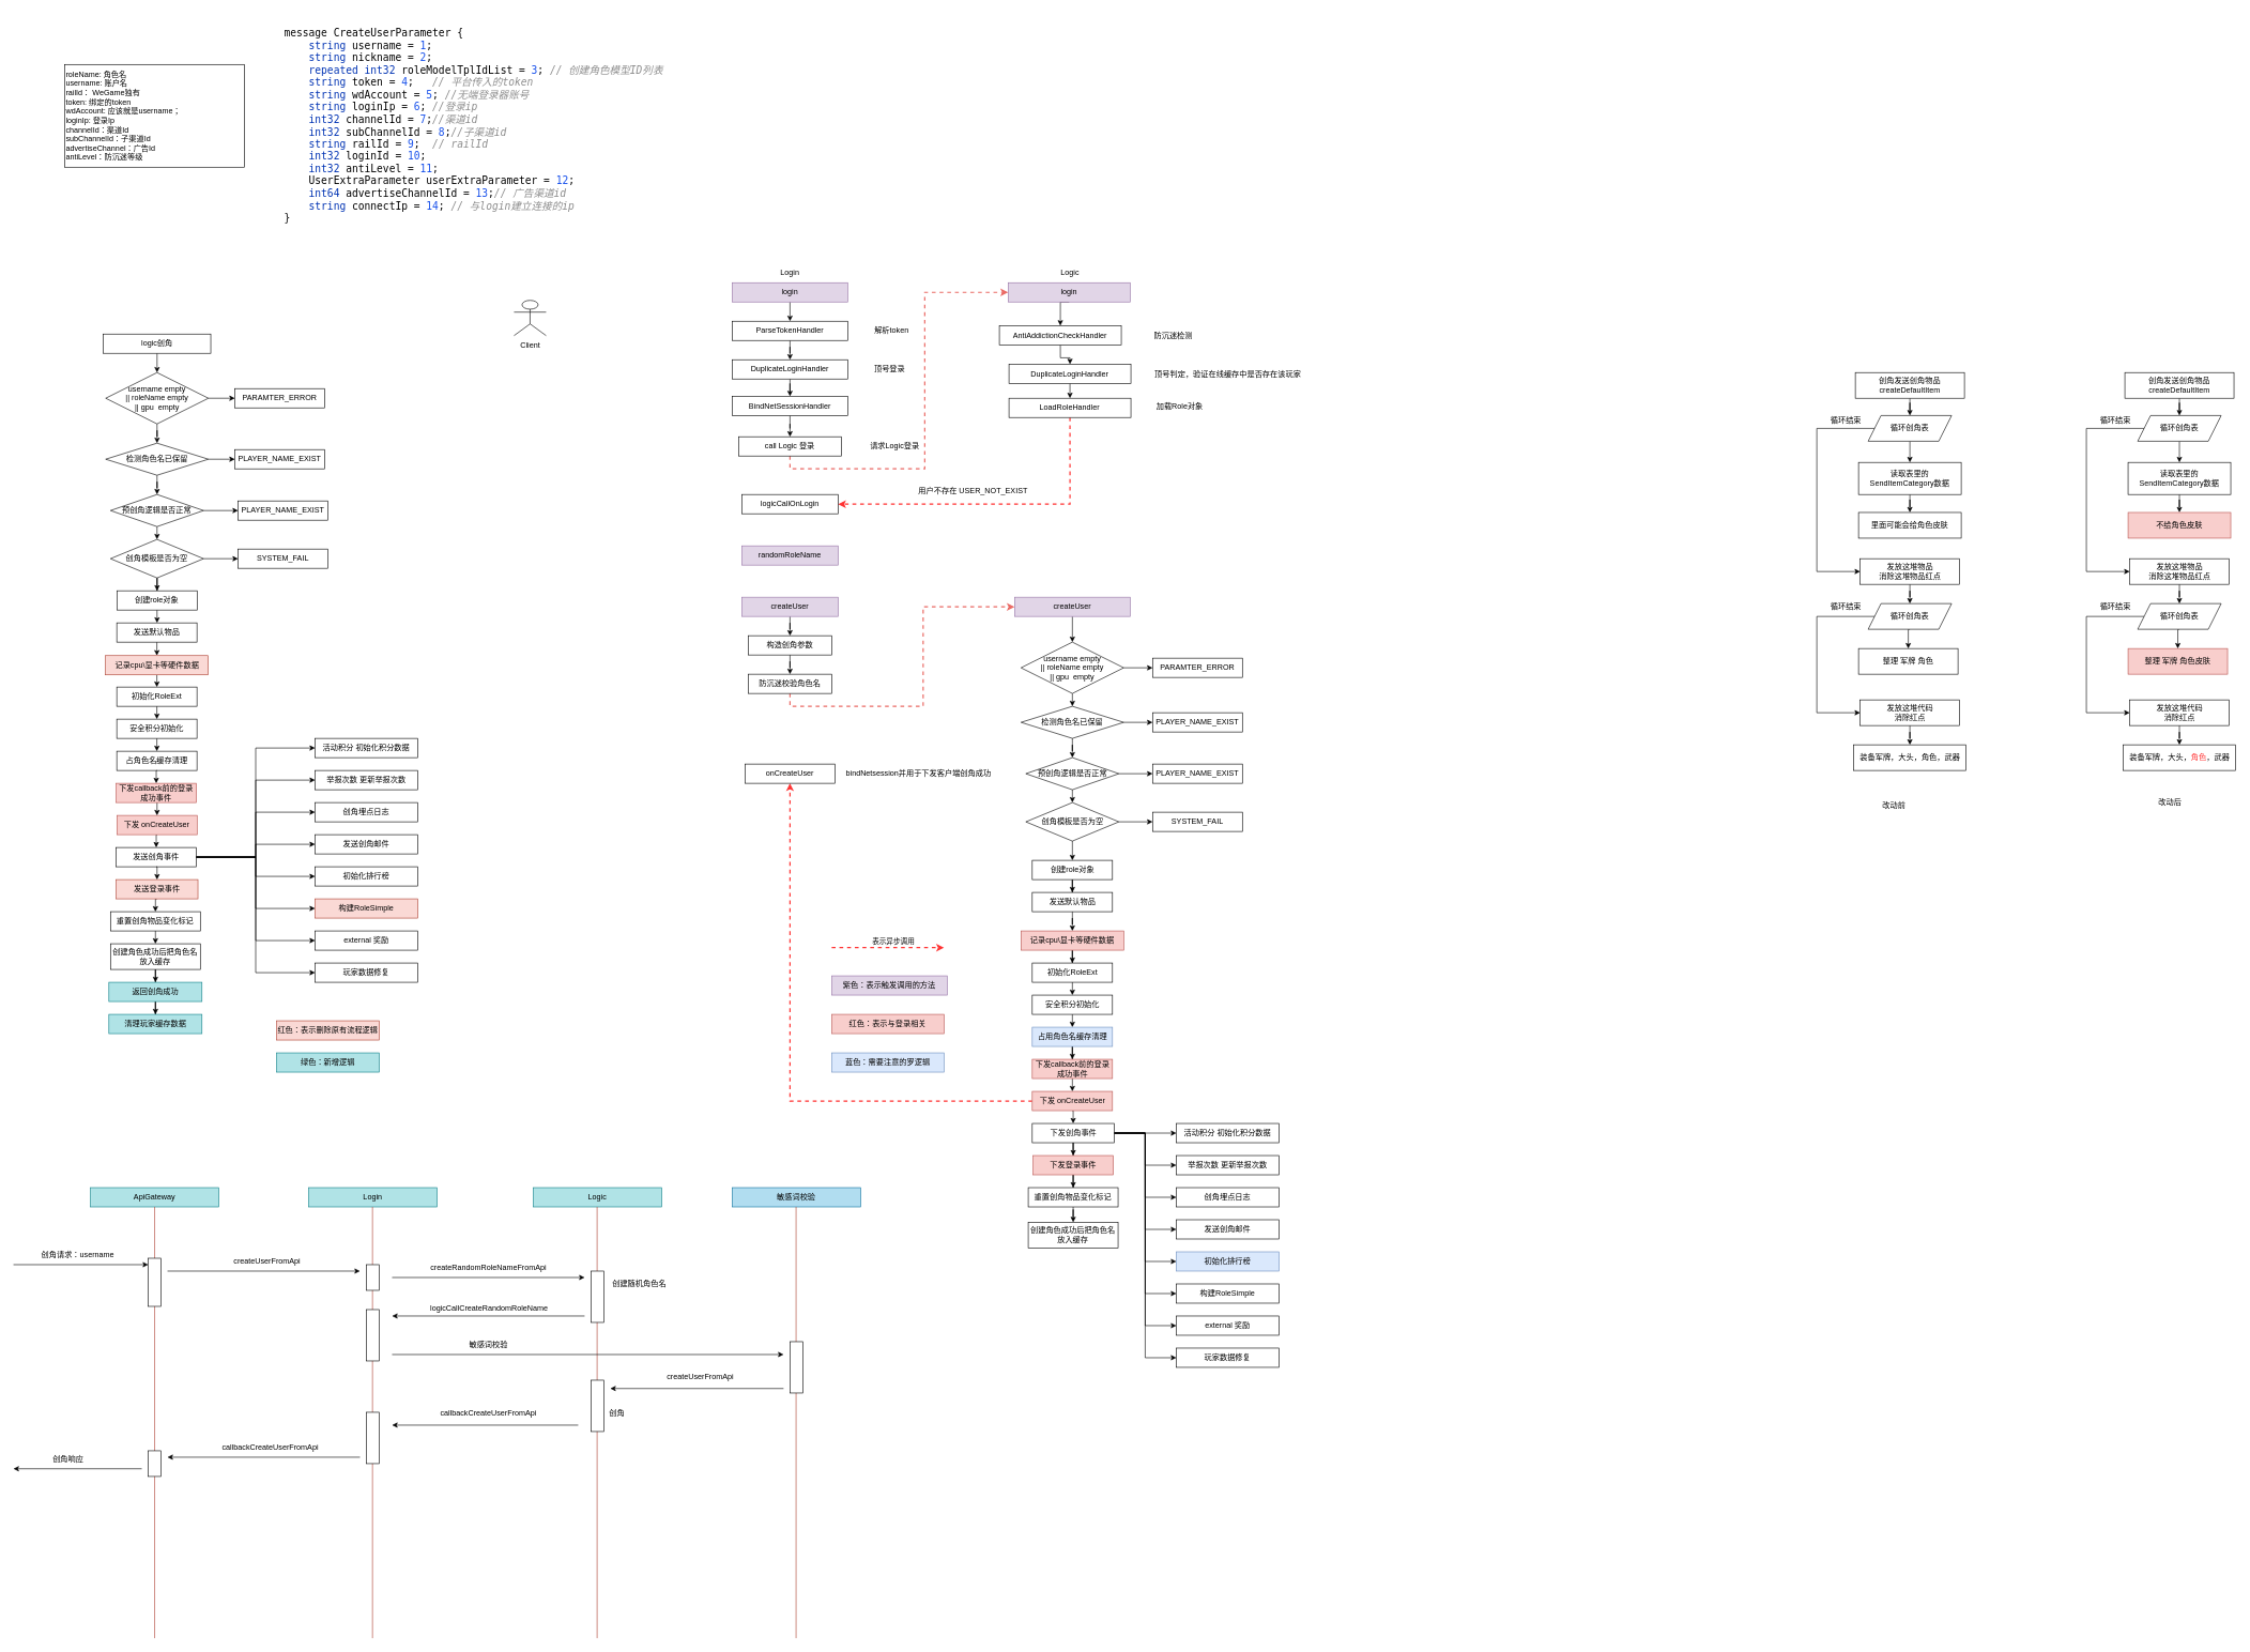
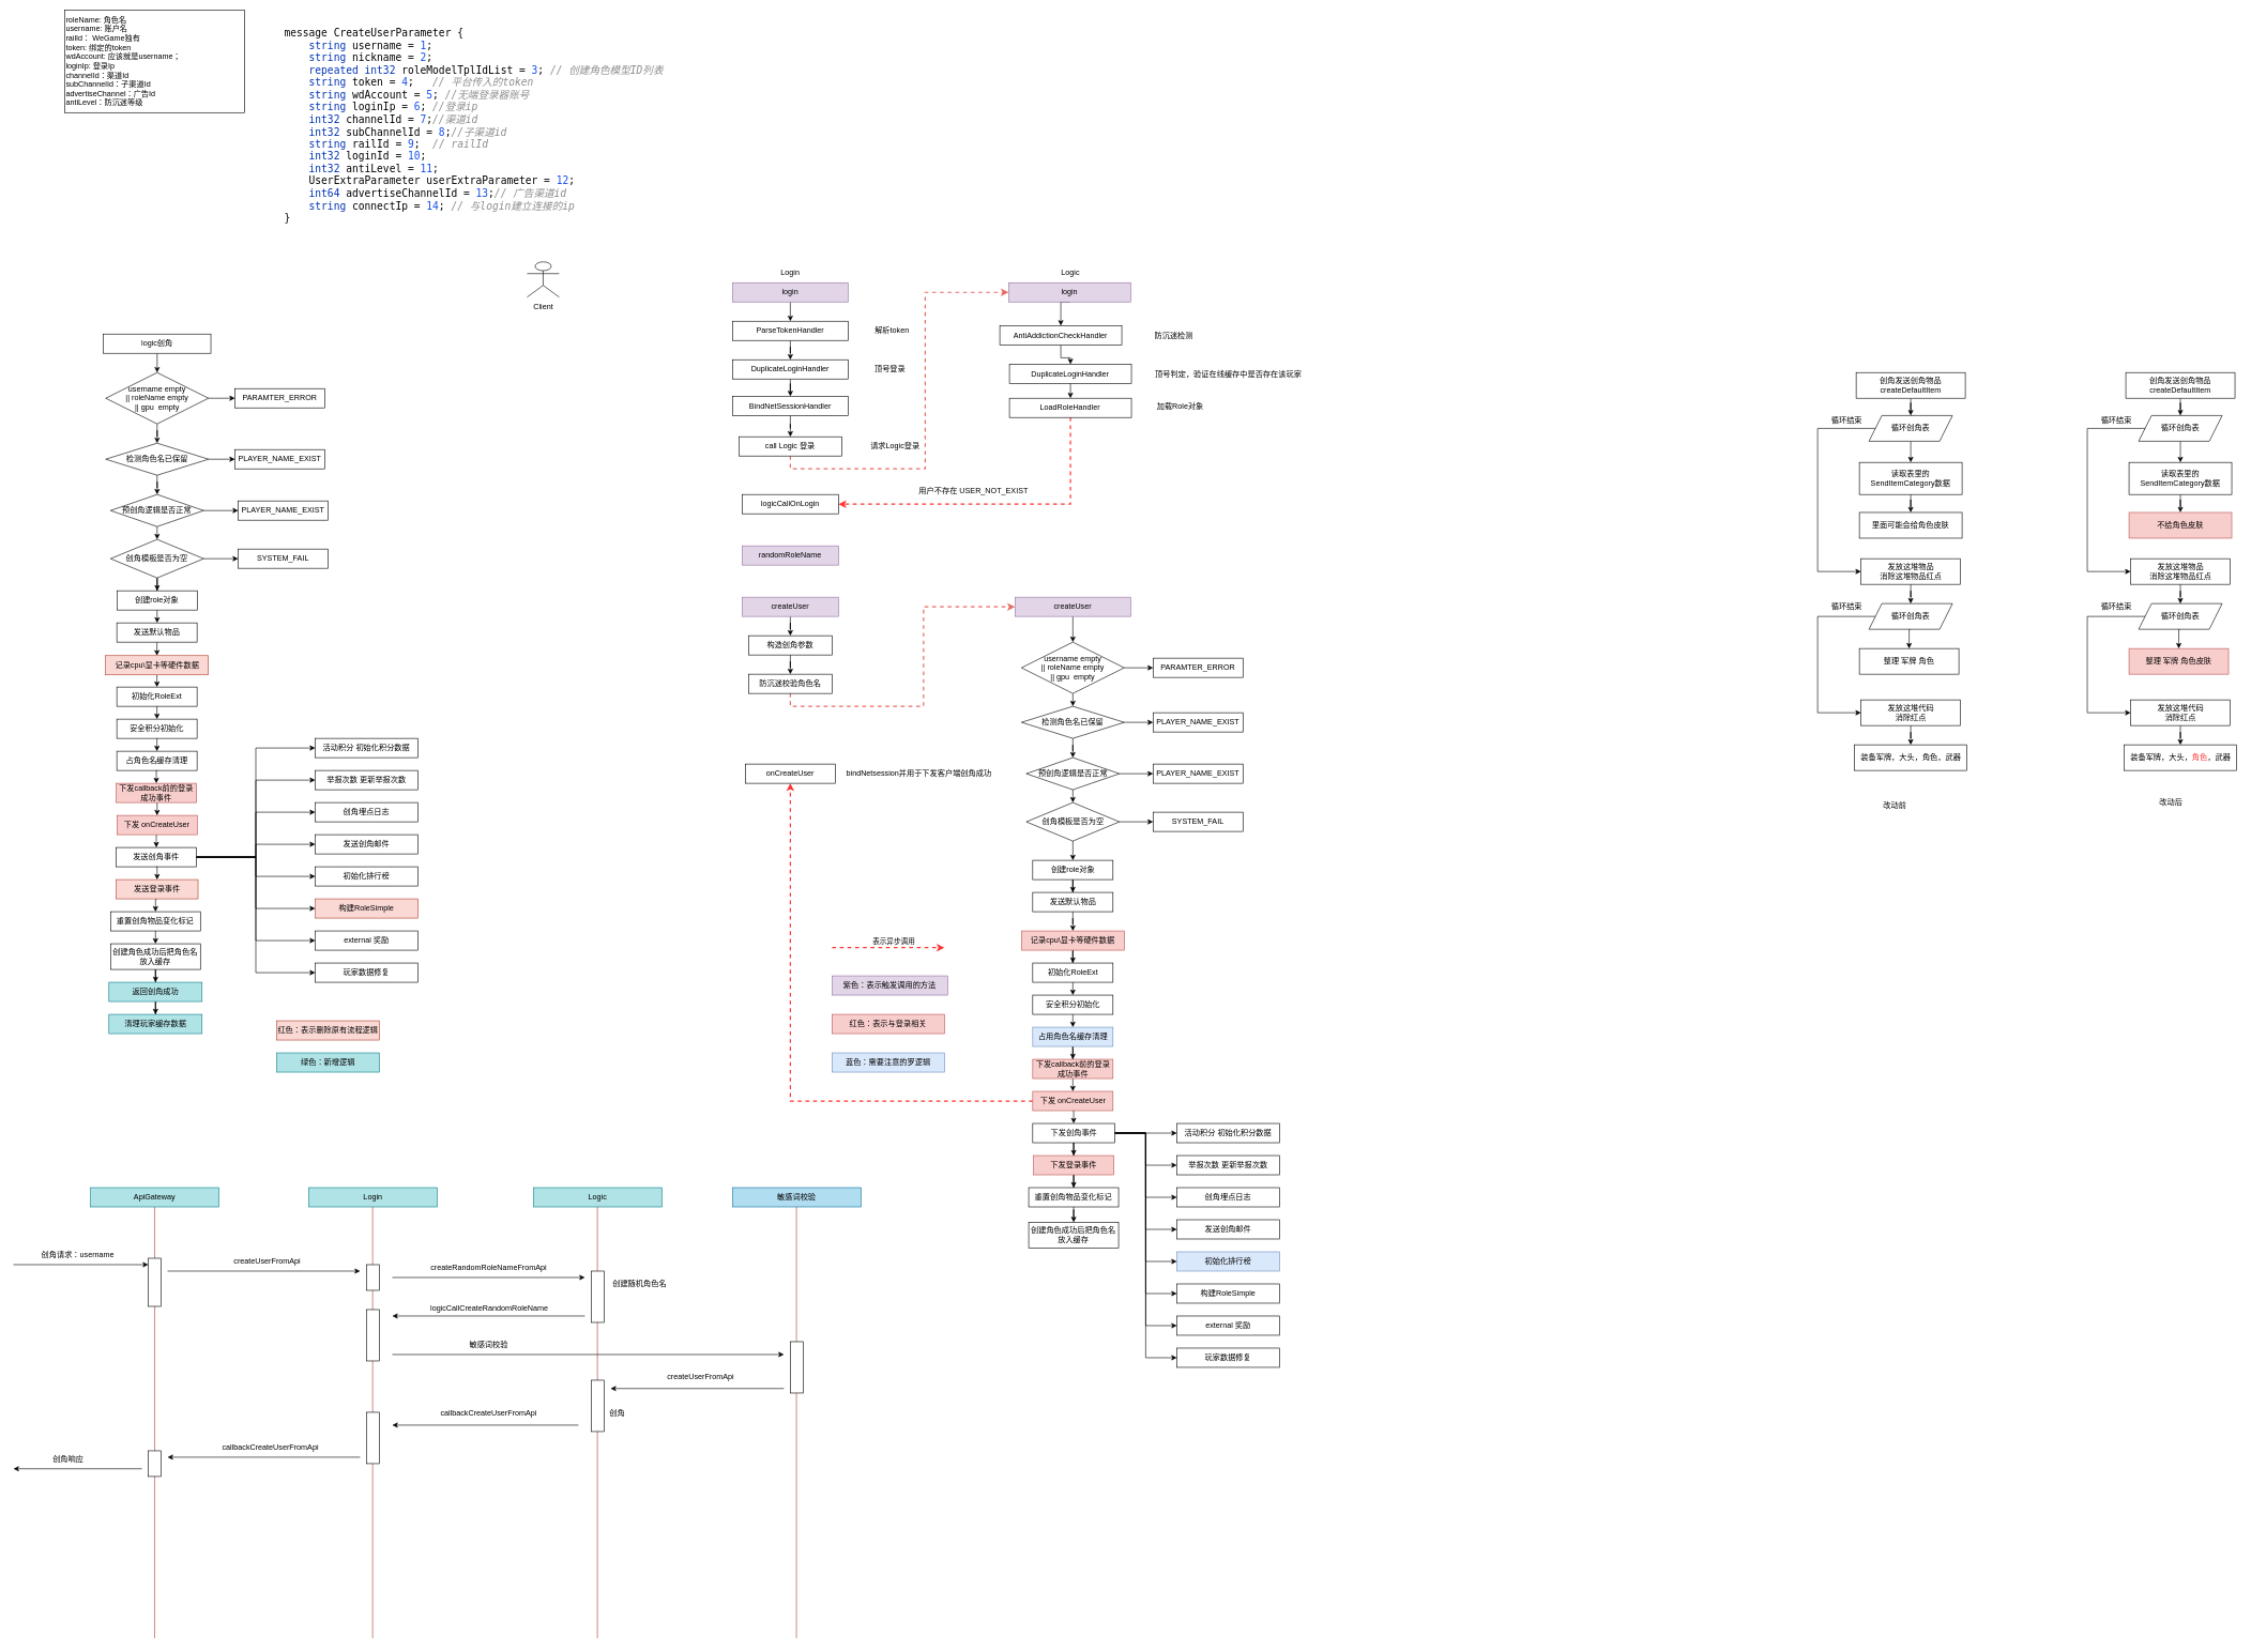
- <mxCell id="2" value="roleName: 角色名&lt;br&gt;username: 账户名&lt;br&gt;railId： WeGame独有&lt;br&gt;token: 绑定的token&lt;br&gt;wdAccount: 应该就是username；&lt;br&gt;loginIp: 登录Ip&lt;br&gt;channelId：渠道Id&lt;br&gt;subChannelId：子渠道Id&lt;br&gt;advertiseChannel：广告Id&lt;br&gt;antiLevel：防沉迷等级&lt;br&gt;" style="rounded=0;whiteSpace=wrap;html=1;align=left;" parent="1" vertex="1"><mxGeometry x="100" y="100" width="280" height="160" as="geometry" /></mxCell>
+ <mxCell id="2" value="roleName: 角色名&lt;br&gt;username: 账户名&lt;br&gt;railId： WeGame独有&lt;br&gt;token: 绑定的token&lt;br&gt;wdAccount: 应该就是username；&lt;br&gt;loginIp: 登录Ip&lt;br&gt;channelId：渠道Id&lt;br&gt;subChannelId：子渠道Id&lt;br&gt;advertiseChannel：广告Id&lt;br&gt;antiLevel：防沉迷等级&lt;br&gt;" style="rounded=0;whiteSpace=wrap;html=1;align=left;" parent="1" vertex="1"><mxGeometry x="100" y="15" width="280" height="160" as="geometry" /></mxCell>
- <mxCell id="90" value="Client" style="shape=umlActor;verticalLabelPosition=bottom;verticalAlign=top;html=1;outlineConnect=0;" parent="1" vertex="1"><mxGeometry x="800" y="467.5" width="50" height="55" as="geometry" /></mxCell>
+ <mxCell id="90" value="Client" style="shape=umlActor;verticalLabelPosition=bottom;verticalAlign=top;html=1;outlineConnect=0;" parent="1" vertex="1"><mxGeometry x="820" y="407.5" width="50" height="55" as="geometry" /></mxCell>
